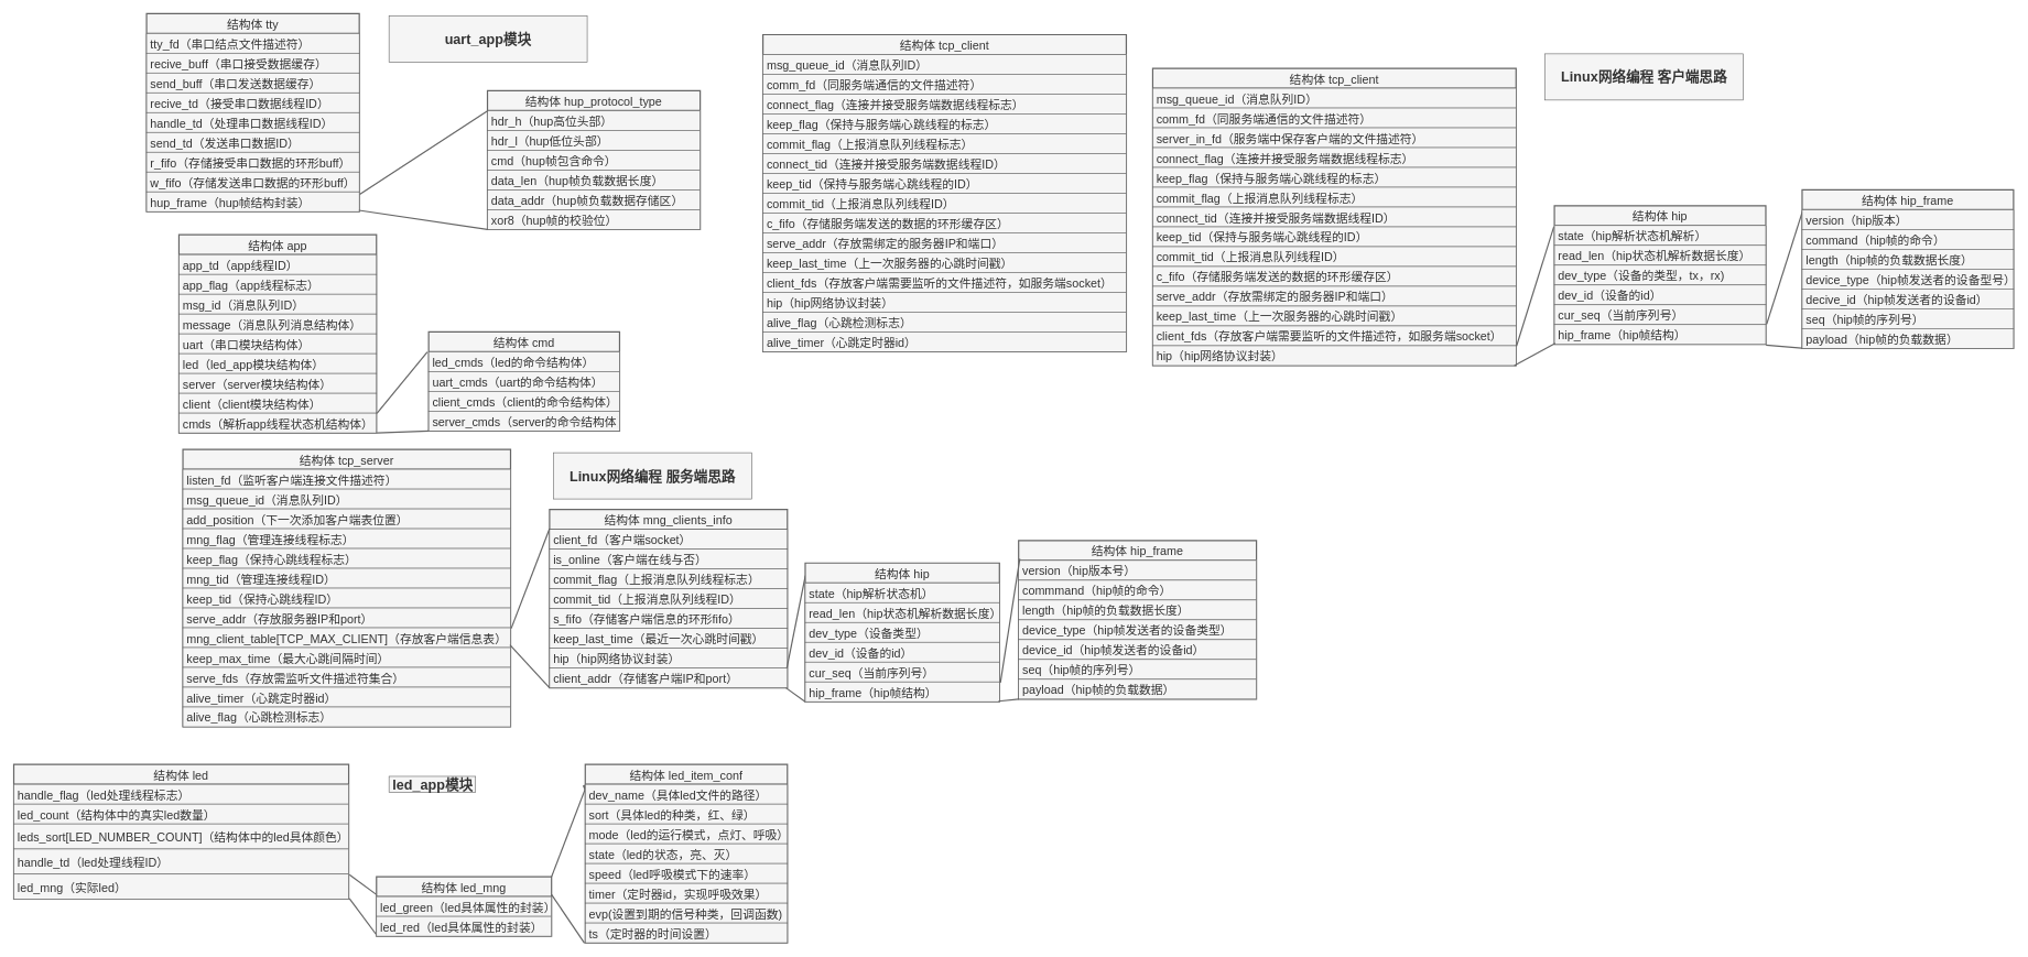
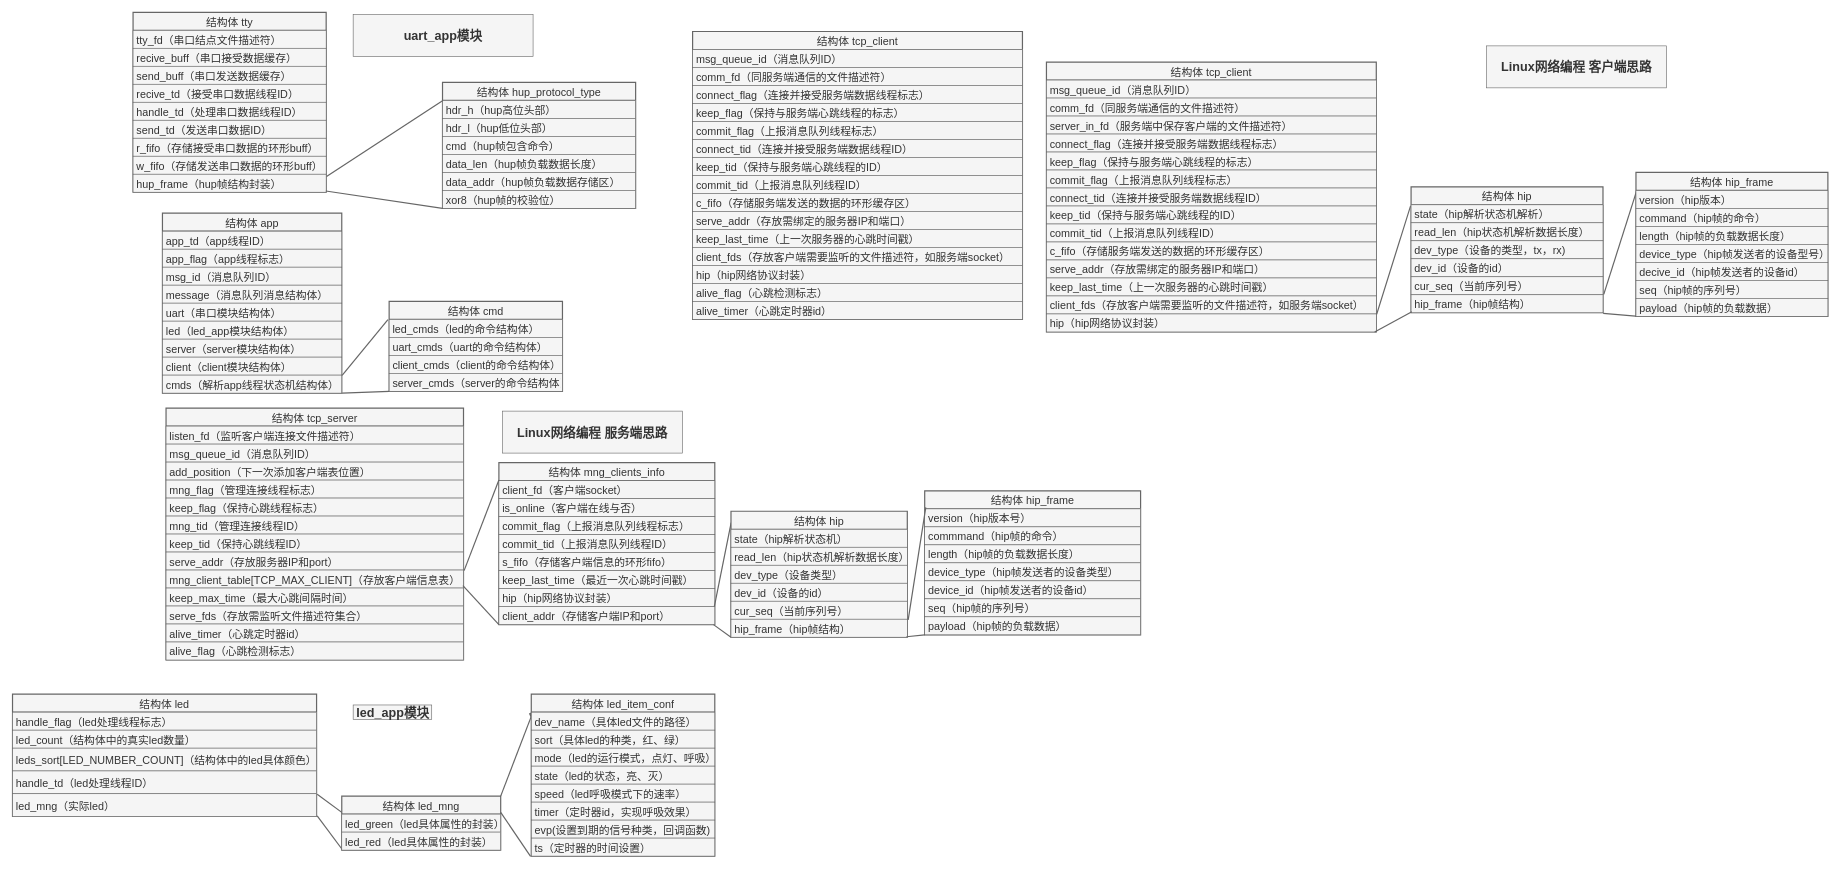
- <mxCell id="104" value="Linux网络编程 客户端思路" style="text;html=1;strokeColor=#666666;fillColor=#f5f5f5;align=center;verticalAlign=middle;whiteSpace=wrap;rounded=0;fontSize=21;fontStyle=1;fontColor=#333333;" parent="1" vertex="1"><mxGeometry x="2338" y="81" width="300" height="70" as="geometry" /></mxCell>
+ <mxCell id="104" value="Linux网络编程 客户端思路" style="text;html=1;strokeColor=#666666;fillColor=#f5f5f5;align=center;verticalAlign=middle;whiteSpace=wrap;rounded=0;fontSize=21;fontStyle=1;fontColor=#333333;" parent="1" vertex="1"><mxGeometry x="2478" y="76" width="300" height="70" as="geometry" /></mxCell>
